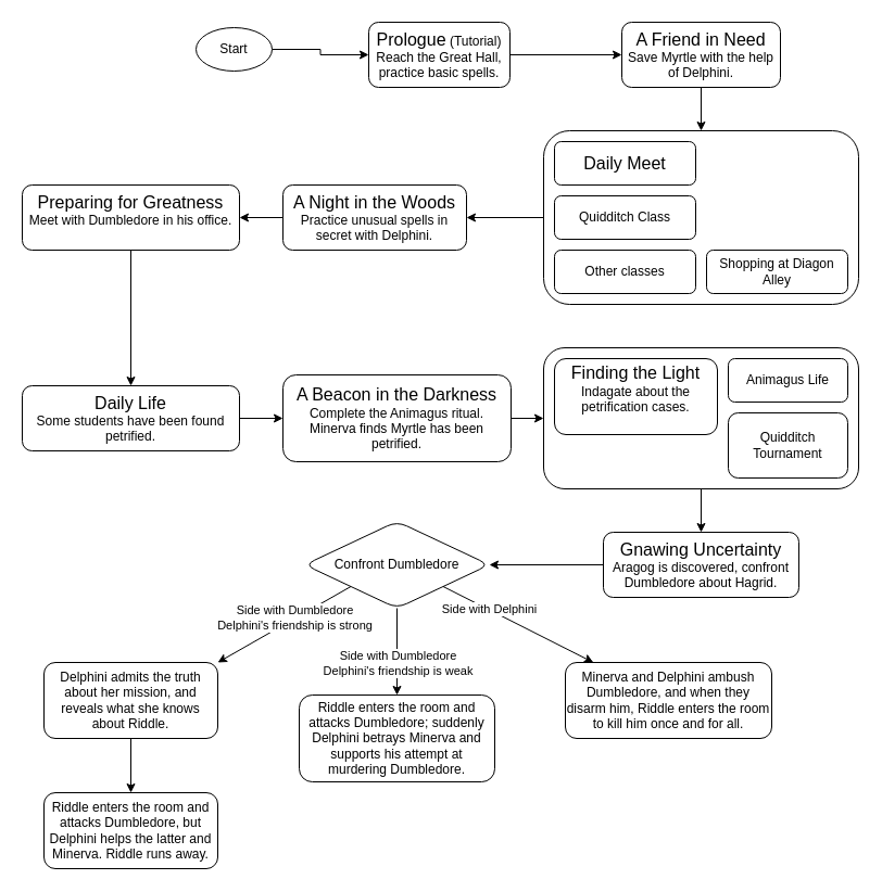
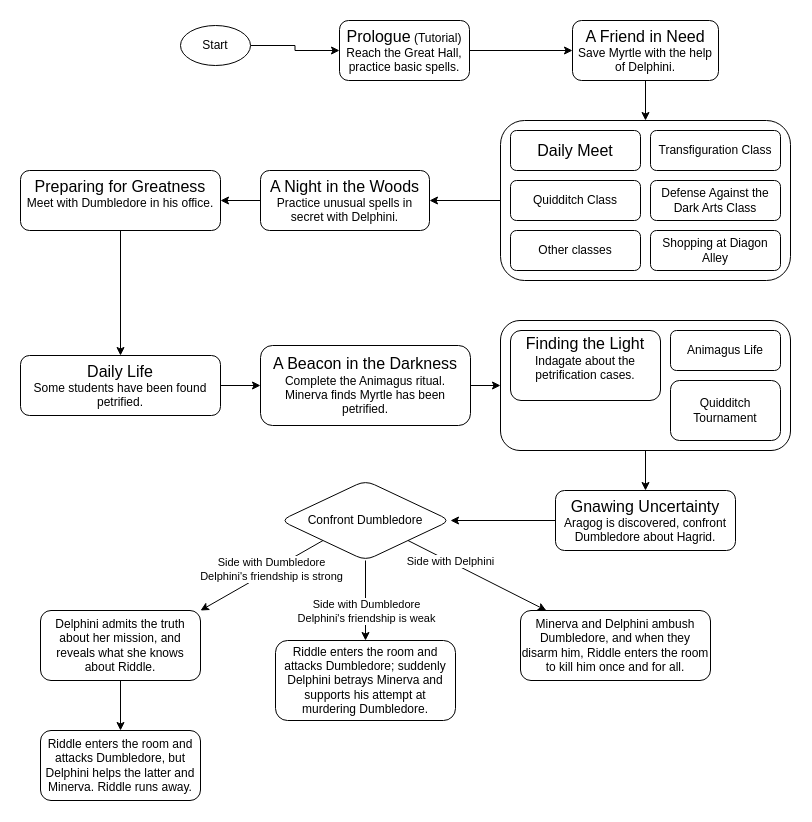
+ <mxCell id="8" value="Transfiguration Class" style="rounded=1;whiteSpace=wrap;html=1;" vertex="1" parent="1"><mxGeometry x="650" y="130" width="130" height="40" as="geometry" /></mxCell>
+ <mxCell id="10" value="Defense Against the Dark Arts Class" style="rounded=1;whiteSpace=wrap;html=1;" vertex="1" parent="1"><mxGeometry x="650" y="180" width="130" height="40" as="geometry" /></mxCell>
